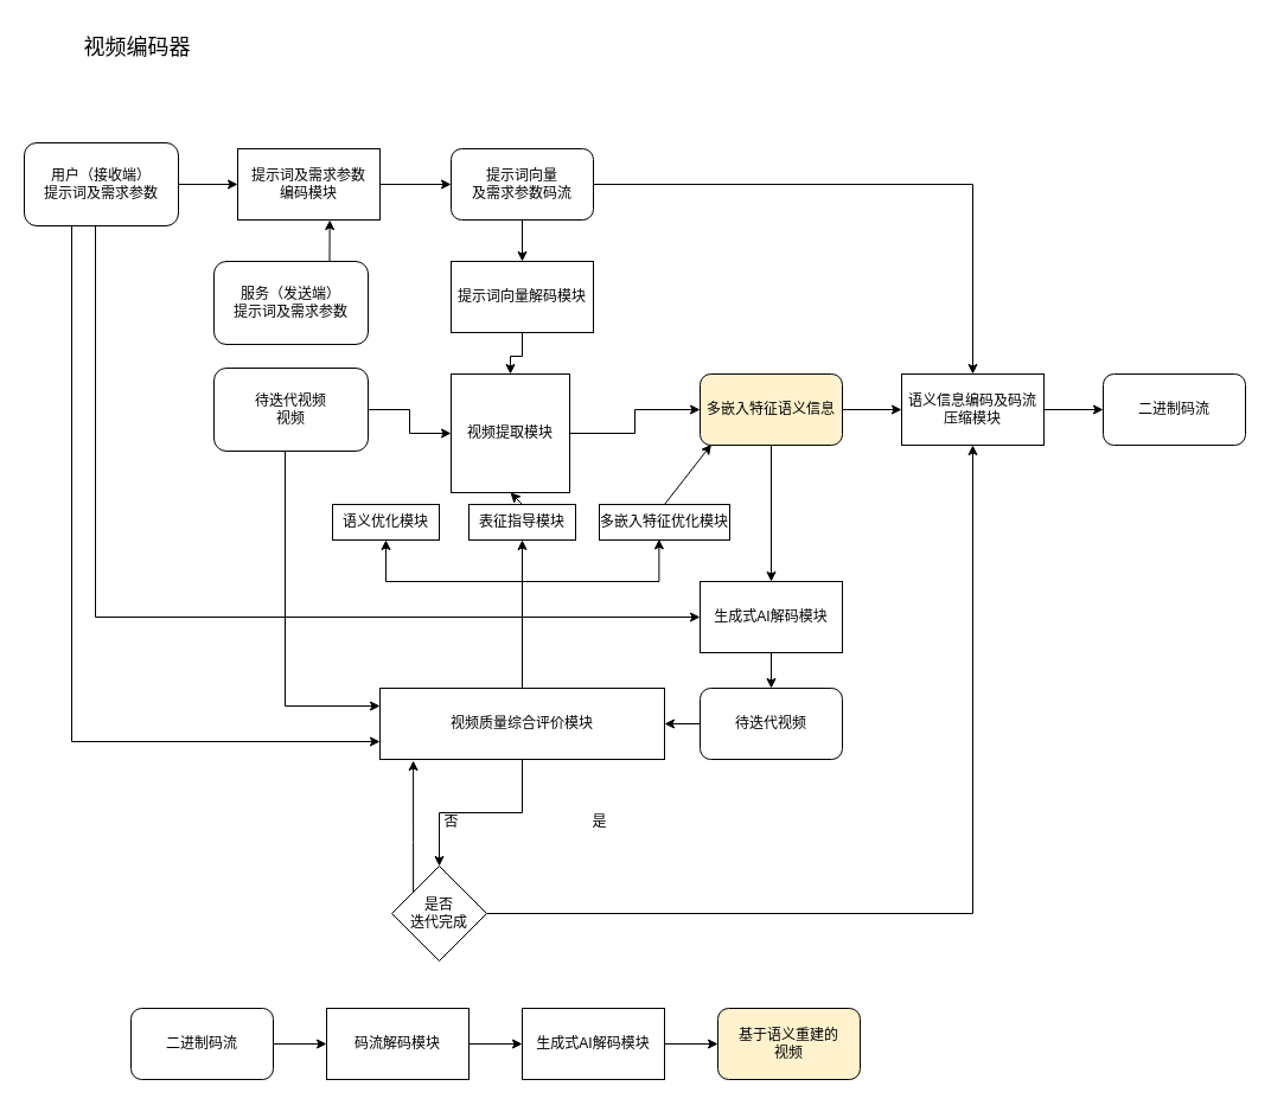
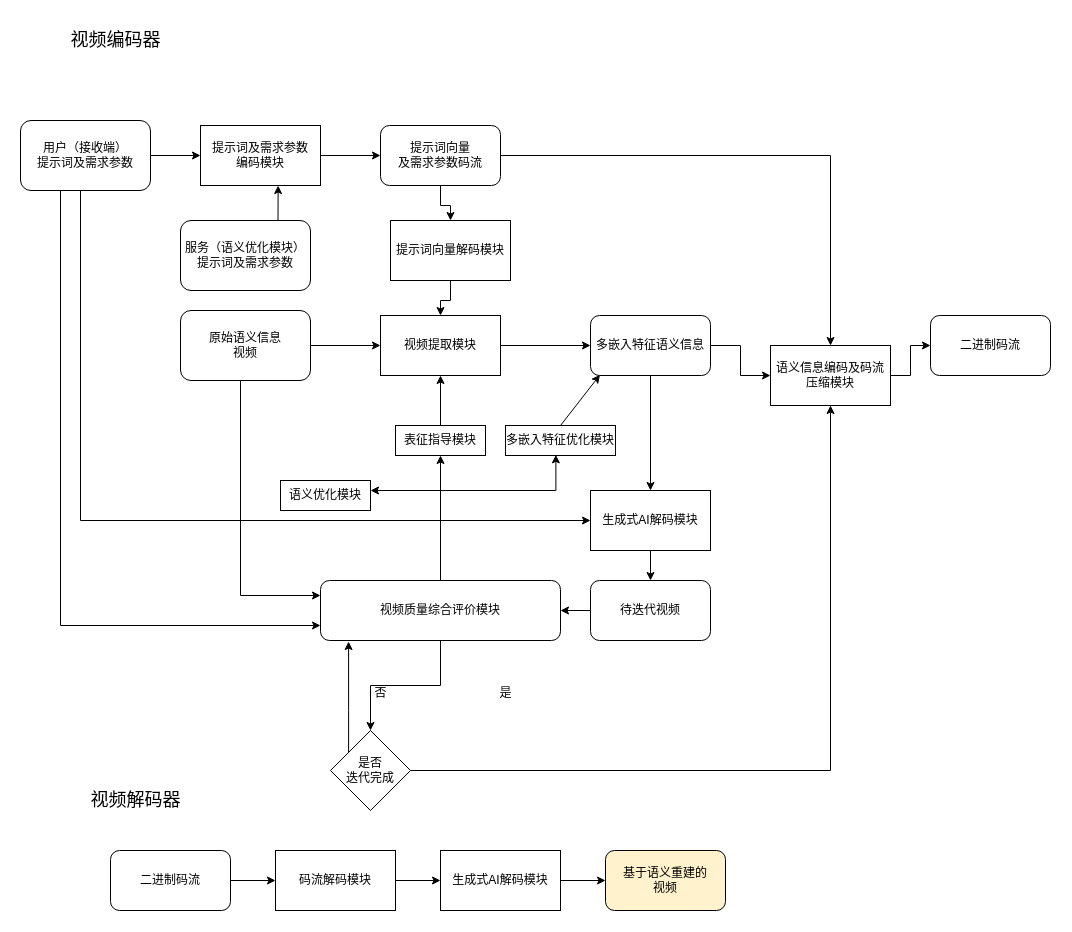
- <mxCell id="20" value="提示词向量解码模块" style="rounded=0;whiteSpace=wrap;html=1;" parent="1" vertex="1"><mxGeometry x="380" y="220" width="120" height="60" as="geometry" /></mxCell>
+ <mxCell id="20" value="提示词向量解码模块" style="rounded=0;whiteSpace=wrap;html=1;" parent="1" vertex="1"><mxGeometry x="390" y="220" width="120" height="60" as="geometry" /></mxCell>
- <mxCell id="52" value="服务（发送端）&lt;div&gt;提示词及&lt;span style=&quot;background-color: initial;&quot;&gt;需求参数&lt;/span&gt;&lt;/div&gt;" style="rounded=1;whiteSpace=wrap;html=1;" parent="1" vertex="1"><mxGeometry x="180" y="220" width="130" height="70" as="geometry" /></mxCell>
+ <mxCell id="52" value="服务（语义优化模块）&lt;div&gt;提示词及&lt;span style=&quot;background-color: initial;&quot;&gt;需求参数&lt;/span&gt;&lt;/div&gt;" style="rounded=1;whiteSpace=wrap;html=1;" parent="1" vertex="1"><mxGeometry x="180" y="220" width="130" height="70" as="geometry" /></mxCell>
- <mxCell id="4" value="待迭代视频&lt;br&gt;视频" style="rounded=1;whiteSpace=wrap;html=1;" parent="1" vertex="1"><mxGeometry x="180" y="310" width="130" height="70" as="geometry" /></mxCell>
+ <mxCell id="4" value="原始语义信息&lt;br&gt;视频" style="rounded=1;whiteSpace=wrap;html=1;" parent="1" vertex="1"><mxGeometry x="180" y="310" width="130" height="70" as="geometry" /></mxCell>
- <mxCell id="9" value="多嵌入特征语义信息" style="rounded=1;whiteSpace=wrap;html=1;fillColor=#fff2cc;" parent="1" vertex="1"><mxGeometry x="590" y="315" width="120" height="60" as="geometry" /></mxCell>
+ <mxCell id="9" value="多嵌入特征语义信息" style="rounded=1;whiteSpace=wrap;html=1;" parent="1" vertex="1"><mxGeometry x="590" y="315" width="120" height="60" as="geometry" /></mxCell>
- <mxCell id="22" value="语义信息编码及码流压缩模块" style="rounded=0;whiteSpace=wrap;html=1;" parent="1" vertex="1"><mxGeometry x="760" y="315" width="120" height="60" as="geometry" /></mxCell>
+ <mxCell id="22" value="语义信息编码及码流压缩模块" style="rounded=0;whiteSpace=wrap;html=1;" parent="1" vertex="1"><mxGeometry x="770" y="345" width="120" height="60" as="geometry" /></mxCell>
- <mxCell id="6" value="视频提取模块" style="rounded=0;whiteSpace=wrap;html=1;" parent="1" vertex="1"><mxGeometry x="380" y="315" width="100" height="100" as="geometry" /></mxCell>
+ <mxCell id="6" value="视频提取模块" style="rounded=0;whiteSpace=wrap;html=1;" parent="1" vertex="1"><mxGeometry x="380" y="315" width="120" height="60" as="geometry" /></mxCell>
- <mxCell id="32" value="语义优化模块" style="rounded=0;whiteSpace=wrap;html=1;" parent="1" vertex="1"><mxGeometry x="280" y="425" width="90" height="30" as="geometry" /></mxCell>
+ <mxCell id="32" value="语义优化模块" style="rounded=0;whiteSpace=wrap;html=1;" parent="1" vertex="1"><mxGeometry x="280" y="480" width="90" height="30" as="geometry" /></mxCell>
- <mxCell id="31" value="视频质量综合评价模块" style="rounded=0;whiteSpace=wrap;html=1;" parent="1" vertex="1"><mxGeometry x="320" y="580" width="240" height="60" as="geometry" /></mxCell>
+ <mxCell id="31" value="视频质量综合评价模块" style="whiteSpace=wrap;html=1;rounded=1;" parent="1" vertex="1"><mxGeometry x="320" y="580" width="240" height="60" as="geometry" /></mxCell>
+ <mxCell id="46" value="&lt;font style=&quot;font-size: 18px;&quot;&gt;视频解码器&lt;/font&gt;" style="text;html=1;align=center;verticalAlign=middle;resizable=0;points=[];autosize=1;strokeColor=none;fillColor=none;" parent="1" vertex="1"><mxGeometry x="80" y="780" width="110" height="40" as="geometry" /></mxCell>
